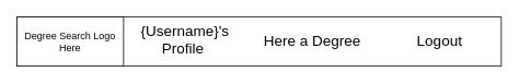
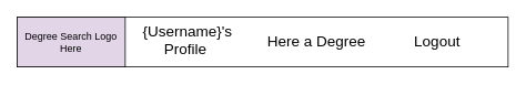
- <mxCell id="3" value="Degree Search Logo Here" style="rounded=0;whiteSpace=wrap;html=1;" vertex="1" parent="1"><mxGeometry x="20" y="20" width="130" height="60" as="geometry" /></mxCell>
+ <mxCell id="3" value="Degree Search Logo Here" style="rounded=0;whiteSpace=wrap;html=1;fillColor=#e1d5e7;" vertex="1" parent="1"><mxGeometry x="20" y="20" width="130" height="60" as="geometry" /></mxCell>
- <mxCell id="6" value="&lt;font style=&quot;font-size: 18px&quot;&gt;Logout&lt;/font&gt;" style="text;html=1;strokeColor=none;fillColor=none;align=center;verticalAlign=middle;whiteSpace=wrap;rounded=0;" vertex="1" parent="1"><mxGeometry x="470" y="30" width="130" height="40" as="geometry" /></mxCell>
+ <mxCell id="6" value="&lt;font style=&quot;font-size: 18px&quot;&gt;Logout&lt;/font&gt;" style="text;html=1;strokeColor=none;fillColor=none;align=center;verticalAlign=middle;whiteSpace=wrap;rounded=0;" vertex="1" parent="1"><mxGeometry x="460" y="30" width="130" height="40" as="geometry" /></mxCell>
